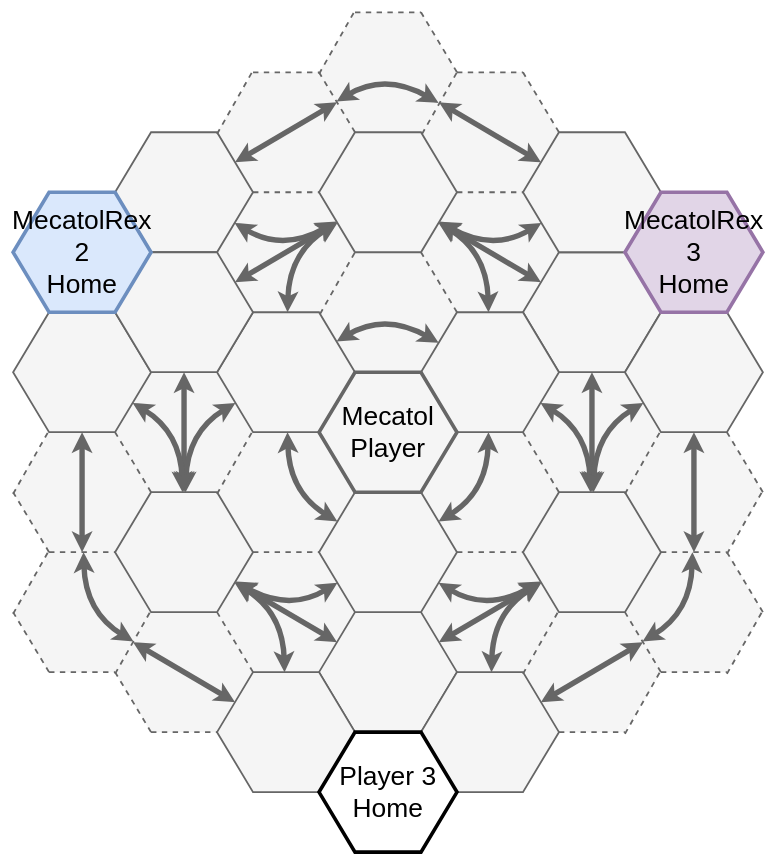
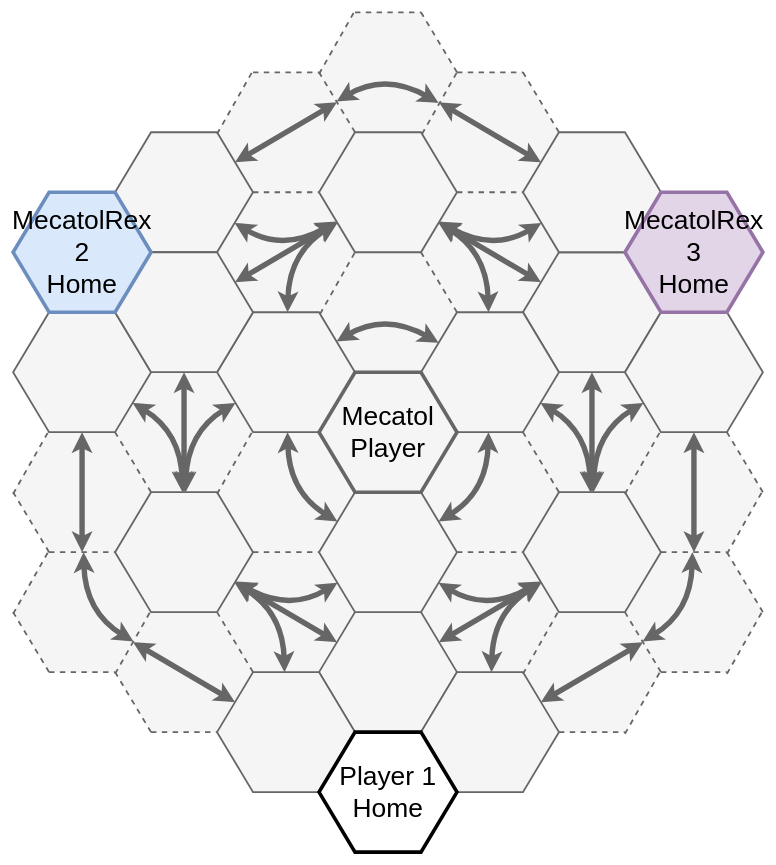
- <mxCell id="104" value="Player 3&lt;br style=&quot;font-size: 44px;&quot;&gt;Home" style="shape=hexagon;perimeter=hexagonPerimeter2;whiteSpace=wrap;html=1;fixedSize=1;size=60;fontSize=44;fontFamily=Helvetica;strokeWidth=6;" parent="1" vertex="1"><mxGeometry x="531" y="1220" width="230" height="200" as="geometry" /></mxCell>
+ <mxCell id="104" value="Player 1&lt;br style=&quot;font-size: 44px;&quot;&gt;Home" style="shape=hexagon;perimeter=hexagonPerimeter2;whiteSpace=wrap;html=1;fixedSize=1;size=60;fontSize=44;fontFamily=Helvetica;strokeWidth=6;" parent="1" vertex="1"><mxGeometry x="531" y="1220" width="230" height="200" as="geometry" /></mxCell>
